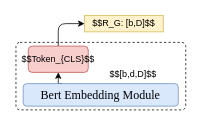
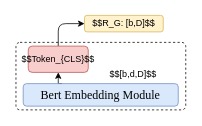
- <mxCell id="5" value="$$R_G: [b,D]$$" style="whiteSpace=wrap;html=1;fillColor=#fff2cc;strokeColor=#d6b656;rounded=0;" vertex="1" parent="1"><mxGeometry x="112" y="20" width="105" height="22" as="geometry" /></mxCell>
+ <mxCell id="5" value="$$R_G: [b,D]$$" style="rounded=1;whiteSpace=wrap;html=1;fillColor=#fff2cc;strokeColor=#d6b656;" vertex="1" parent="1"><mxGeometry x="112" y="20" width="105" height="22" as="geometry" /></mxCell>
